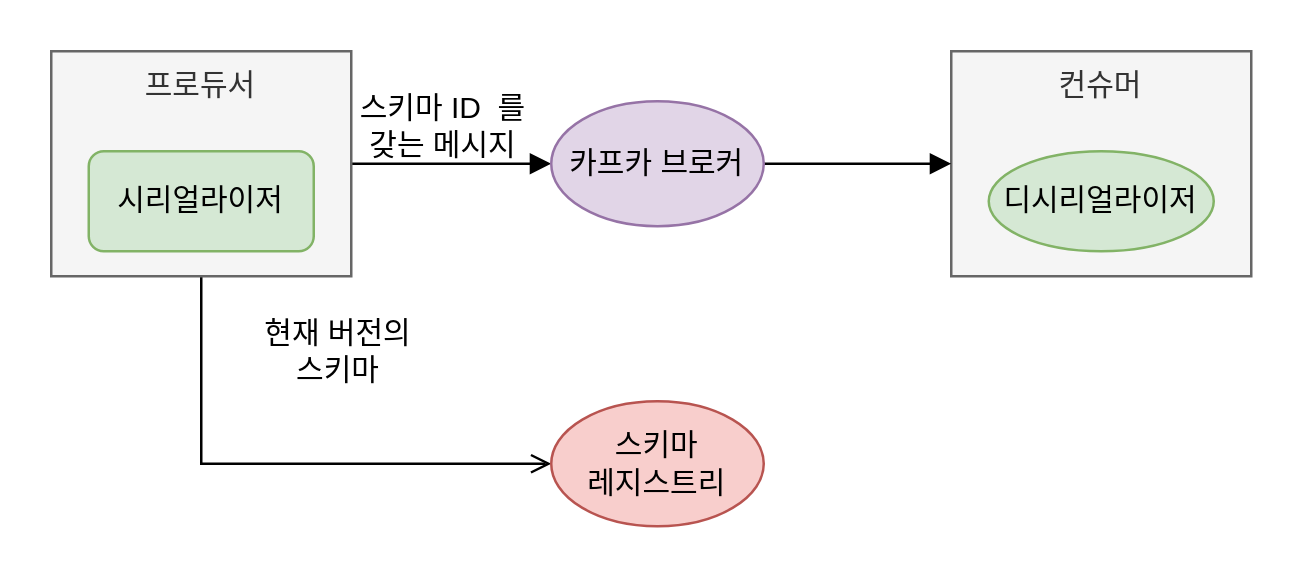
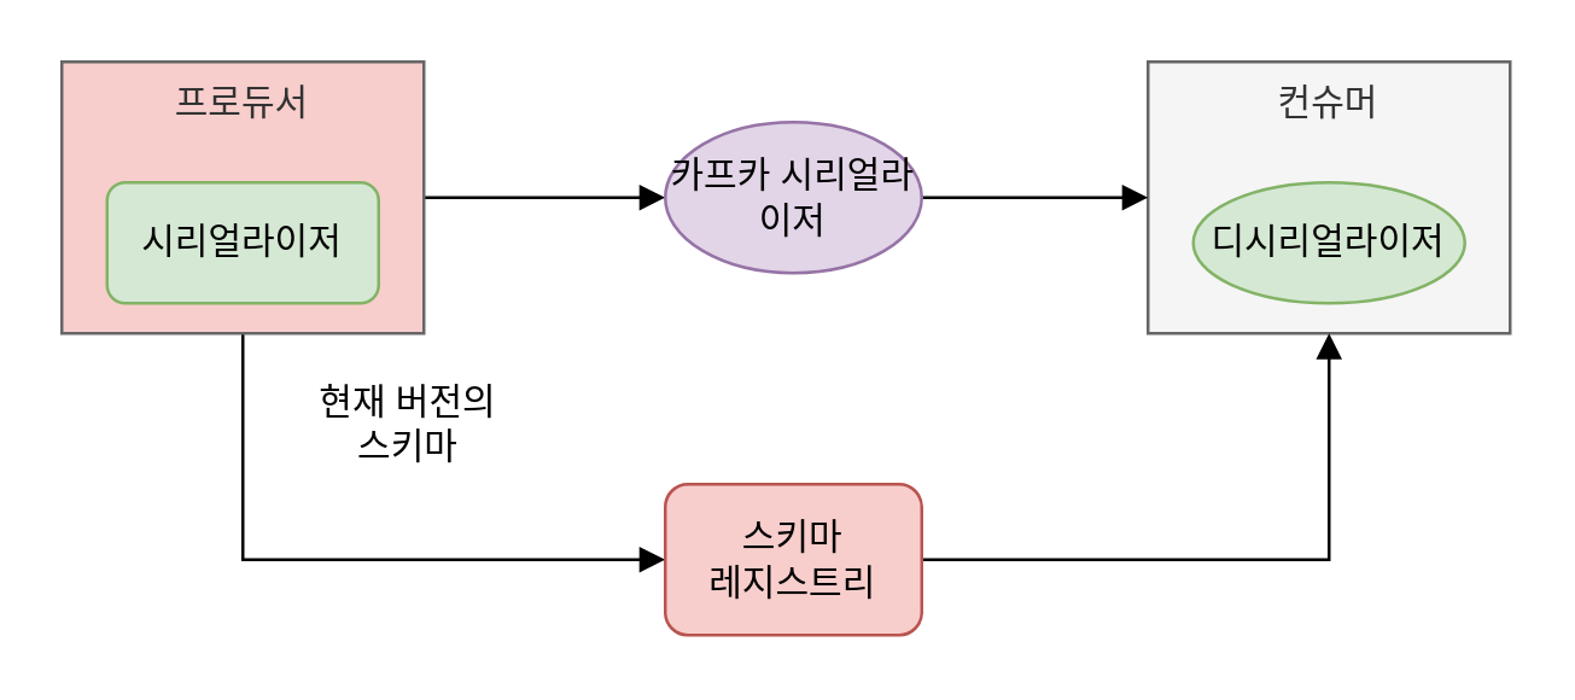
- <mxCell id="4" value="프로듀서" style="rounded=0;whiteSpace=wrap;html=1;verticalAlign=top;fillColor=#f5f5f5;fontColor=#333333;strokeColor=#666666;" vertex="1" parent="1"><mxGeometry x="20" y="20" width="120" height="90" as="geometry" /></mxCell>
+ <mxCell id="4" value="프로듀서" style="rounded=0;whiteSpace=wrap;html=1;verticalAlign=top;fillColor=#f8cecc;fontColor=#333333;strokeColor=#666666;" vertex="1" parent="1"><mxGeometry x="20" y="20" width="120" height="90" as="geometry" /></mxCell>
- <mxCell id="12" value="스키마 ID&amp;nbsp; 를 갖는 메시지" style="text;html=1;strokeColor=none;fillColor=none;align=center;verticalAlign=middle;whiteSpace=wrap;rounded=0;" vertex="1" parent="1"><mxGeometry x="142" y="30" width="70" height="40" as="geometry" /></mxCell>
- <mxCell id="9" value="카프카 브로커" style="ellipse;whiteSpace=wrap;html=1;fillColor=#e1d5e7;strokeColor=#9673a6;" vertex="1" parent="1"><mxGeometry x="220" y="40" width="85" height="50" as="geometry" /></mxCell>
+ <mxCell id="9" value="카프카 시리얼라이저" style="ellipse;whiteSpace=wrap;html=1;fillColor=#e1d5e7;strokeColor=#9673a6;" vertex="1" parent="1"><mxGeometry x="220" y="40" width="85" height="50" as="geometry" /></mxCell>
- <mxCell id="3" style="edgeStyle=orthogonalEdgeStyle;rounded=0;orthogonalLoop=1;jettySize=auto;html=1;entryX=0;entryY=0.5;entryDx=0;entryDy=0;endArrow=open;endFill=1;" edge="1" parent="1" source="4" target="11"><mxGeometry relative="1" as="geometry"><Array as="points"><mxPoint x="80" y="185" /></Array></mxGeometry></mxCell>
+ <mxCell id="3" style="edgeStyle=orthogonalEdgeStyle;rounded=0;orthogonalLoop=1;jettySize=auto;html=1;entryX=0;entryY=0.5;entryDx=0;entryDy=0;endArrow=block;endFill=1;" edge="1" parent="1" source="4" target="11"><mxGeometry relative="1" as="geometry"><Array as="points"><mxPoint x="80" y="185" /></Array></mxGeometry></mxCell>
- <mxCell id="11" value="스키마&lt;br&gt;레지스트리" style="ellipse;whiteSpace=wrap;html=1;fillColor=#f8cecc;strokeColor=#b85450;" vertex="1" parent="1"><mxGeometry x="220" y="160" width="85" height="50" as="geometry" /></mxCell>
+ <mxCell id="11" value="스키마&lt;br&gt;레지스트리" style="whiteSpace=wrap;html=1;fillColor=#f8cecc;strokeColor=#b85450;rounded=1;" vertex="1" parent="1"><mxGeometry x="220" y="160" width="85" height="50" as="geometry" /></mxCell>
+ <mxCell id="10" style="edgeStyle=orthogonalEdgeStyle;rounded=0;orthogonalLoop=1;jettySize=auto;html=1;entryX=0.5;entryY=1;entryDx=0;entryDy=0;endArrow=block;endFill=1;" edge="1" parent="1" source="11" target="6"><mxGeometry relative="1" as="geometry" /></mxCell>
